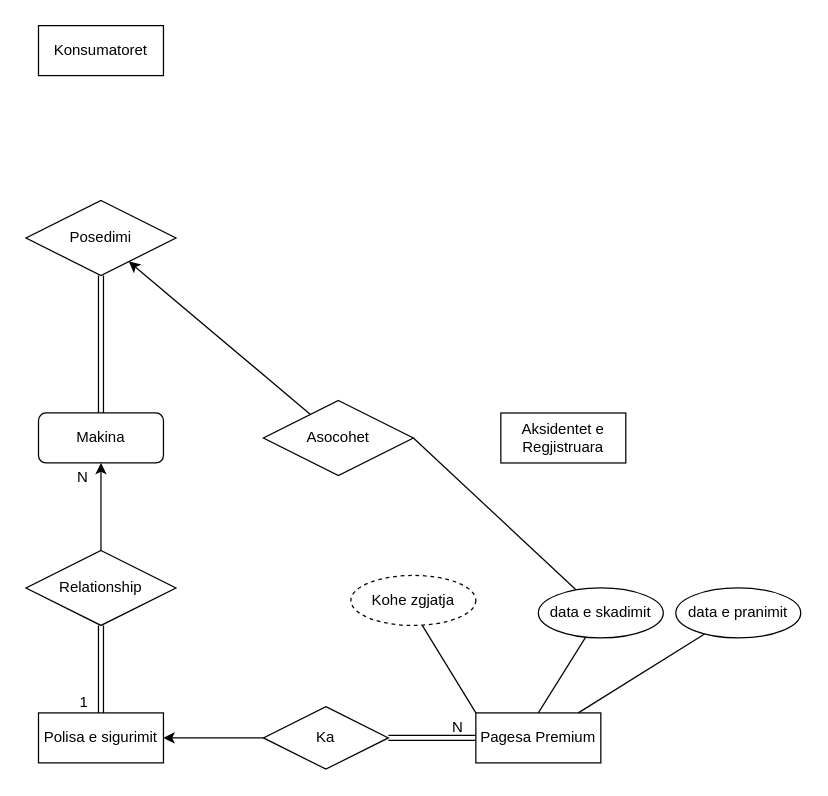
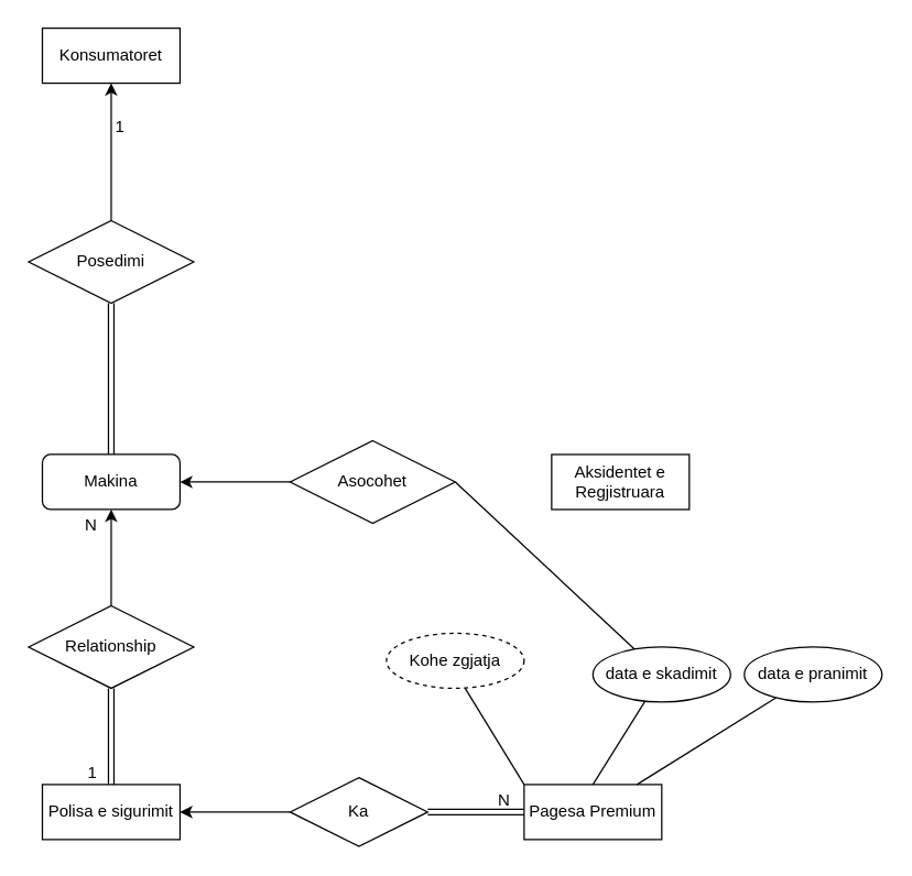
+ <mxCell id="7" value="" style="html=1;rounded=0;entryX=0.5;entryY=1;entryDx=0;entryDy=0;" edge="1" parent="1" source="6" target="2"><mxGeometry relative="1" as="geometry"><mxPoint x="220" y="240" as="sourcePoint" /><mxPoint x="380" y="240" as="targetPoint" /></mxGeometry></mxCell>
+ <mxCell id="8" value="1" style="resizable=0;html=1;align=right;verticalAlign=bottom;" connectable="0" vertex="1" parent="7"><mxGeometry x="1" relative="1" as="geometry"><mxPoint x="10" y="40" as="offset" /></mxGeometry></mxCell>
- <mxCell id="9" style="edgeStyle=none;rounded=0;orthogonalLoop=1;jettySize=auto;html=1;" edge="1" parent="1" source="10" target="6"><mxGeometry relative="1" as="geometry" /></mxCell>
+ <mxCell id="9" style="edgeStyle=none;rounded=0;orthogonalLoop=1;jettySize=auto;html=1;entryX=1;entryY=0.5;entryDx=0;entryDy=0;" edge="1" parent="1" source="10" target="3"><mxGeometry relative="1" as="geometry" /></mxCell>
